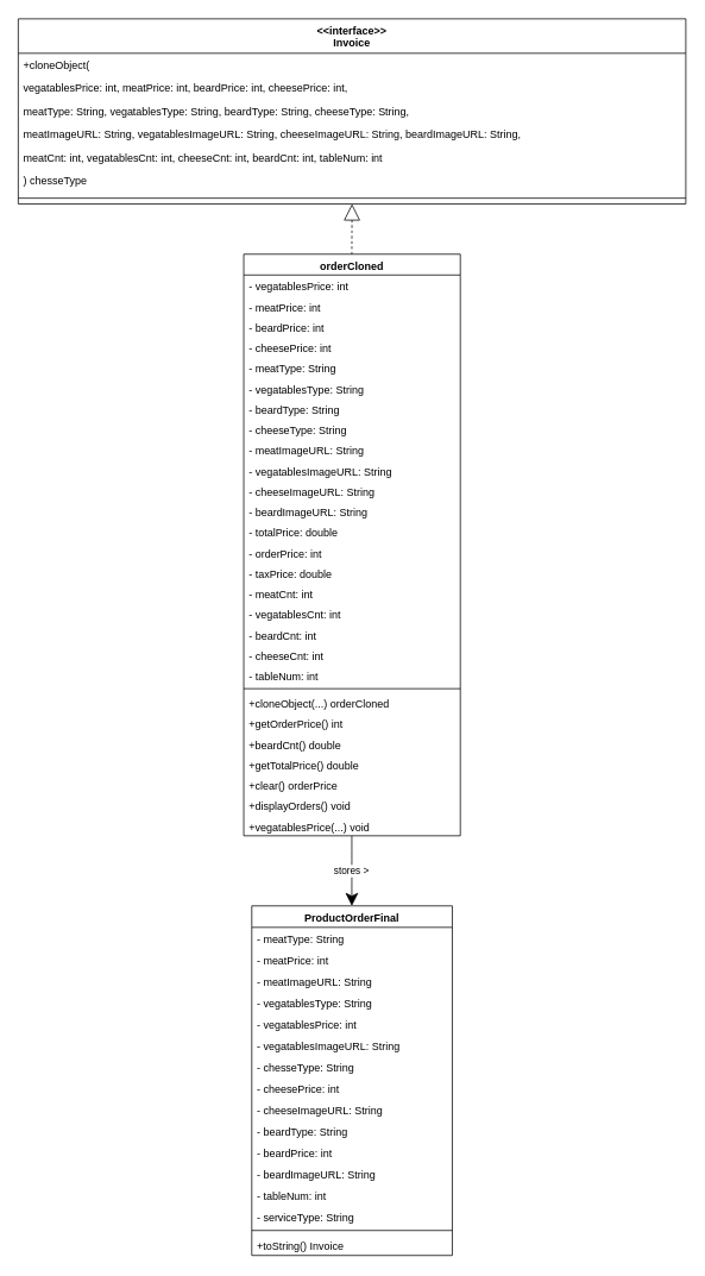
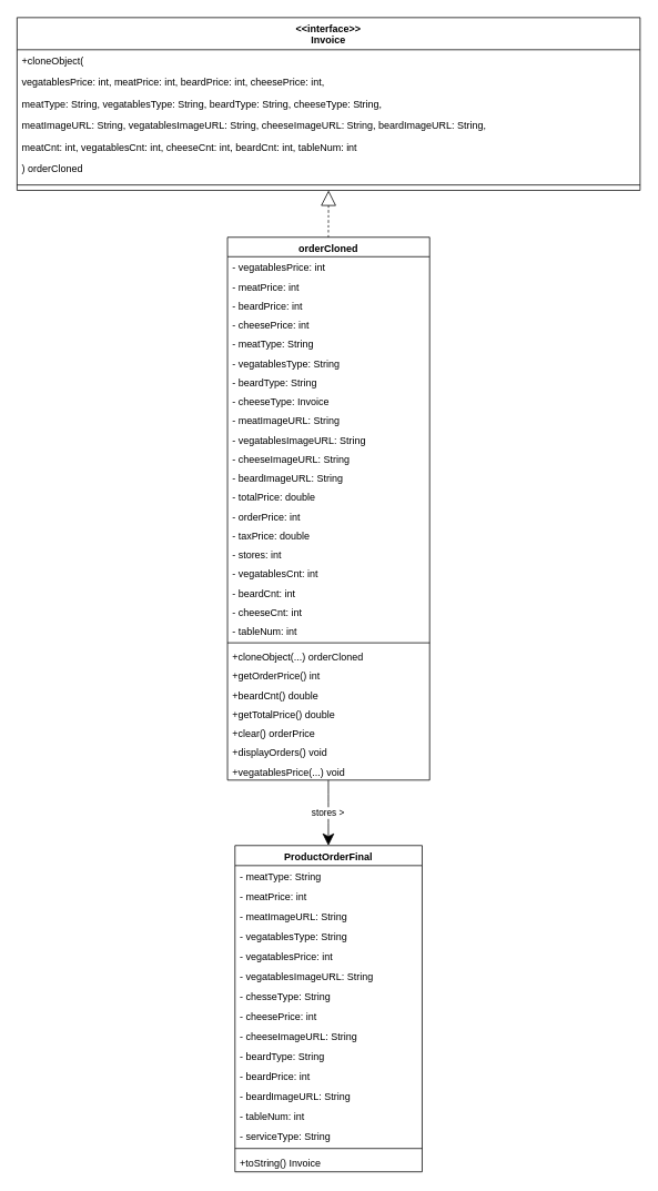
- <mxCell id="8" value=") chesseType" style="text;strokeColor=none;fillColor=none;align=left;verticalAlign=top;spacingLeft=4;spacingRight=4;overflow=hidden;rotatable=0;points=[[0,0.5],[1,0.5]];portConstraint=eastwest;" vertex="1" parent="2"><mxGeometry y="168.662" width="749" height="26" as="geometry" /></mxCell>
+ <mxCell id="8" value=") orderCloned" style="text;strokeColor=none;fillColor=none;align=left;verticalAlign=top;spacingLeft=4;spacingRight=4;overflow=hidden;rotatable=0;points=[[0,0.5],[1,0.5]];portConstraint=eastwest;" vertex="1" parent="2"><mxGeometry y="168.662" width="749" height="26" as="geometry" /></mxCell>
- <mxCell id="18" value="- cheeseType: String" style="text;strokeColor=none;fillColor=none;align=left;verticalAlign=top;spacingLeft=4;spacingRight=4;overflow=hidden;rotatable=0;points=[[0,0.5],[1,0.5]];portConstraint=eastwest;" vertex="1" parent="10"><mxGeometry y="184.364" width="243" height="23" as="geometry" /></mxCell>
+ <mxCell id="18" value="- cheeseType: Invoice" style="text;strokeColor=none;fillColor=none;align=left;verticalAlign=top;spacingLeft=4;spacingRight=4;overflow=hidden;rotatable=0;points=[[0,0.5],[1,0.5]];portConstraint=eastwest;" vertex="1" parent="10"><mxGeometry y="184.364" width="243" height="23" as="geometry" /></mxCell>
- <mxCell id="26" value="- meatCnt: int" style="text;strokeColor=none;fillColor=none;align=left;verticalAlign=top;spacingLeft=4;spacingRight=4;overflow=hidden;rotatable=0;points=[[0,0.5],[1,0.5]];portConstraint=eastwest;" vertex="1" parent="10"><mxGeometry y="368.364" width="243" height="23" as="geometry" /></mxCell>
+ <mxCell id="26" value="- stores: int" style="text;strokeColor=none;fillColor=none;align=left;verticalAlign=top;spacingLeft=4;spacingRight=4;overflow=hidden;rotatable=0;points=[[0,0.5],[1,0.5]];portConstraint=eastwest;" vertex="1" parent="10"><mxGeometry y="368.364" width="243" height="23" as="geometry" /></mxCell>
